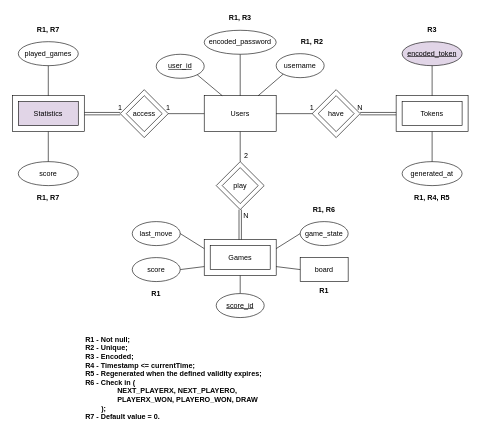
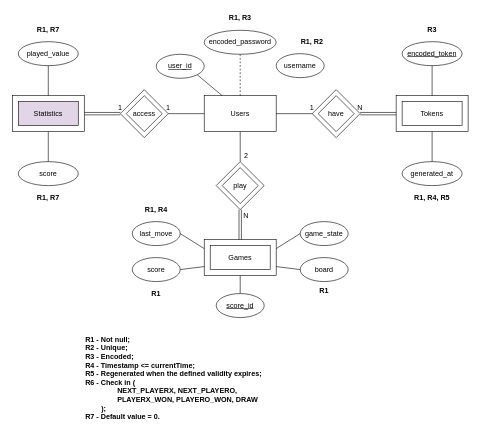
- <mxCell id="61" value="played_games" style="ellipse;whiteSpace=wrap;html=1;" parent="1" vertex="1"><mxGeometry x="30" y="69" width="100" height="40" as="geometry" /></mxCell>
+ <mxCell id="61" value="played_value" style="ellipse;whiteSpace=wrap;html=1;" parent="1" vertex="1"><mxGeometry x="30" y="69" width="100" height="40" as="geometry" /></mxCell>
- <mxCell id="19" value="&lt;u&gt;encoded_token&lt;/u&gt;" style="ellipse;whiteSpace=wrap;html=1;fillColor=#e1d5e7;" parent="1" vertex="1"><mxGeometry x="670" y="69" width="100" height="40" as="geometry" /></mxCell>
+ <mxCell id="19" value="&lt;u&gt;encoded_token&lt;/u&gt;" style="ellipse;whiteSpace=wrap;html=1;" parent="1" vertex="1"><mxGeometry x="670" y="69" width="100" height="40" as="geometry" /></mxCell>
- <mxCell id="5" value="" style="endArrow=none;html=1;rounded=0;exitX=0.5;exitY=0;exitDx=0;exitDy=0;entryX=0.5;entryY=1;entryDx=0;entryDy=0;" parent="1" source="2" target="6" edge="1"><mxGeometry width="50" height="50" relative="1" as="geometry"><mxPoint x="420" y="149" as="sourcePoint" /><mxPoint x="400" y="109" as="targetPoint" /></mxGeometry></mxCell>
+ <mxCell id="5" value="" style="endArrow=none;html=1;rounded=0;exitX=0.5;exitY=0;exitDx=0;exitDy=0;entryX=0.5;entryY=1;entryDx=0;entryDy=0;dashed=1;" parent="1" source="2" target="6" edge="1"><mxGeometry width="50" height="50" relative="1" as="geometry"><mxPoint x="420" y="149" as="sourcePoint" /><mxPoint x="400" y="109" as="targetPoint" /></mxGeometry></mxCell>
- <mxCell id="7" value="" style="endArrow=none;html=1;rounded=0;exitX=0.75;exitY=0;exitDx=0;exitDy=0;entryX=0;entryY=1;entryDx=0;entryDy=0;" parent="1" source="2" target="4" edge="1"><mxGeometry width="50" height="50" relative="1" as="geometry"><mxPoint x="420" y="149" as="sourcePoint" /><mxPoint x="470" y="119" as="targetPoint" /></mxGeometry></mxCell>
+ <mxCell id="38" value="&lt;b&gt;R1, R4&lt;/b&gt;" style="text;html=1;strokeColor=none;fillColor=none;align=center;verticalAlign=middle;whiteSpace=wrap;rounded=0;" parent="1" vertex="1"><mxGeometry x="230" y="339" width="60" height="20" as="geometry" /></mxCell>
- <mxCell id="41" value="&lt;b&gt;R1, R6&lt;br&gt;&lt;/b&gt;" style="text;html=1;strokeColor=none;fillColor=none;align=center;verticalAlign=middle;whiteSpace=wrap;rounded=0;" parent="1" vertex="1"><mxGeometry x="510" y="339" width="60" height="20" as="geometry" /></mxCell>
- <mxCell id="42" value="board" style="whiteSpace=wrap;html=1;rounded=0;" parent="1" vertex="1"><mxGeometry x="500" y="429" width="80" height="40" as="geometry" /></mxCell>
+ <mxCell id="42" value="board" style="ellipse;whiteSpace=wrap;html=1;" parent="1" vertex="1"><mxGeometry x="500" y="429" width="80" height="40" as="geometry" /></mxCell>
